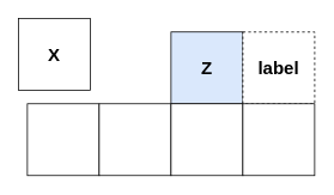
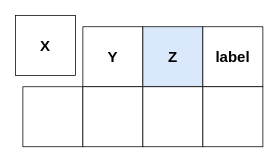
+ <mxCell id="3" value="&lt;b&gt;&lt;font style=&quot;font-size: 20px&quot;&gt;Y&lt;/font&gt;&lt;/b&gt;" style="whiteSpace=wrap;html=1;aspect=fixed;" vertex="1" parent="1"><mxGeometry x="110" y="35" width="80" height="80" as="geometry" /></mxCell>
- <mxCell id="5" value="&lt;b&gt;&lt;font style=&quot;font-size: 20px&quot;&gt;label&lt;/font&gt;&lt;/b&gt;" style="whiteSpace=wrap;html=1;aspect=fixed;dashed=1;" vertex="1" parent="1"><mxGeometry x="270" y="35" width="80" height="80" as="geometry" /></mxCell>
+ <mxCell id="5" value="&lt;b&gt;&lt;font style=&quot;font-size: 20px&quot;&gt;label&lt;/font&gt;&lt;/b&gt;" style="whiteSpace=wrap;html=1;aspect=fixed;" vertex="1" parent="1"><mxGeometry x="270" y="35" width="80" height="80" as="geometry" /></mxCell>
